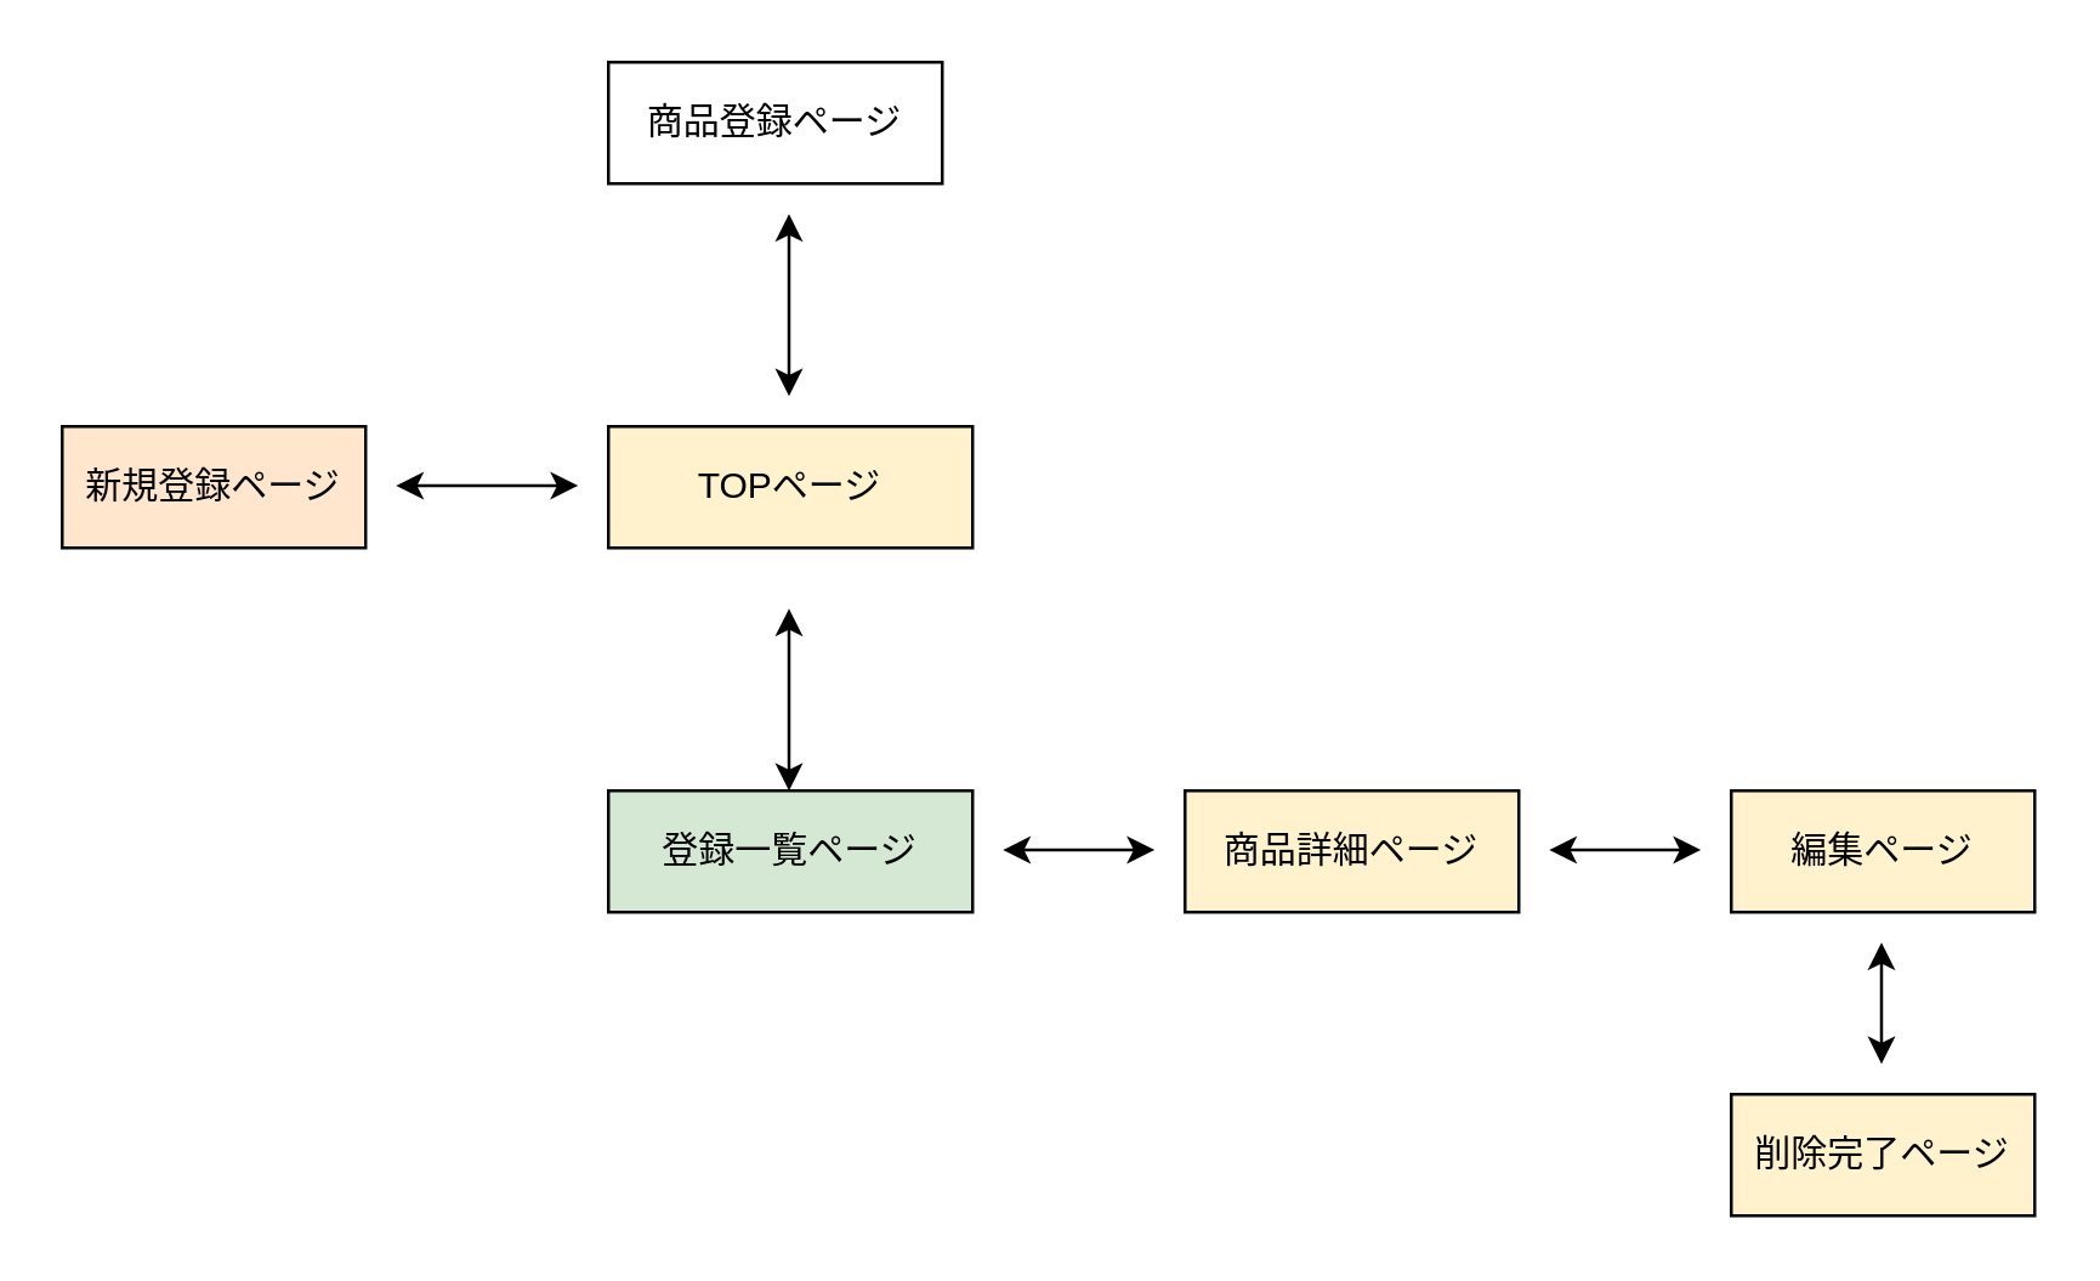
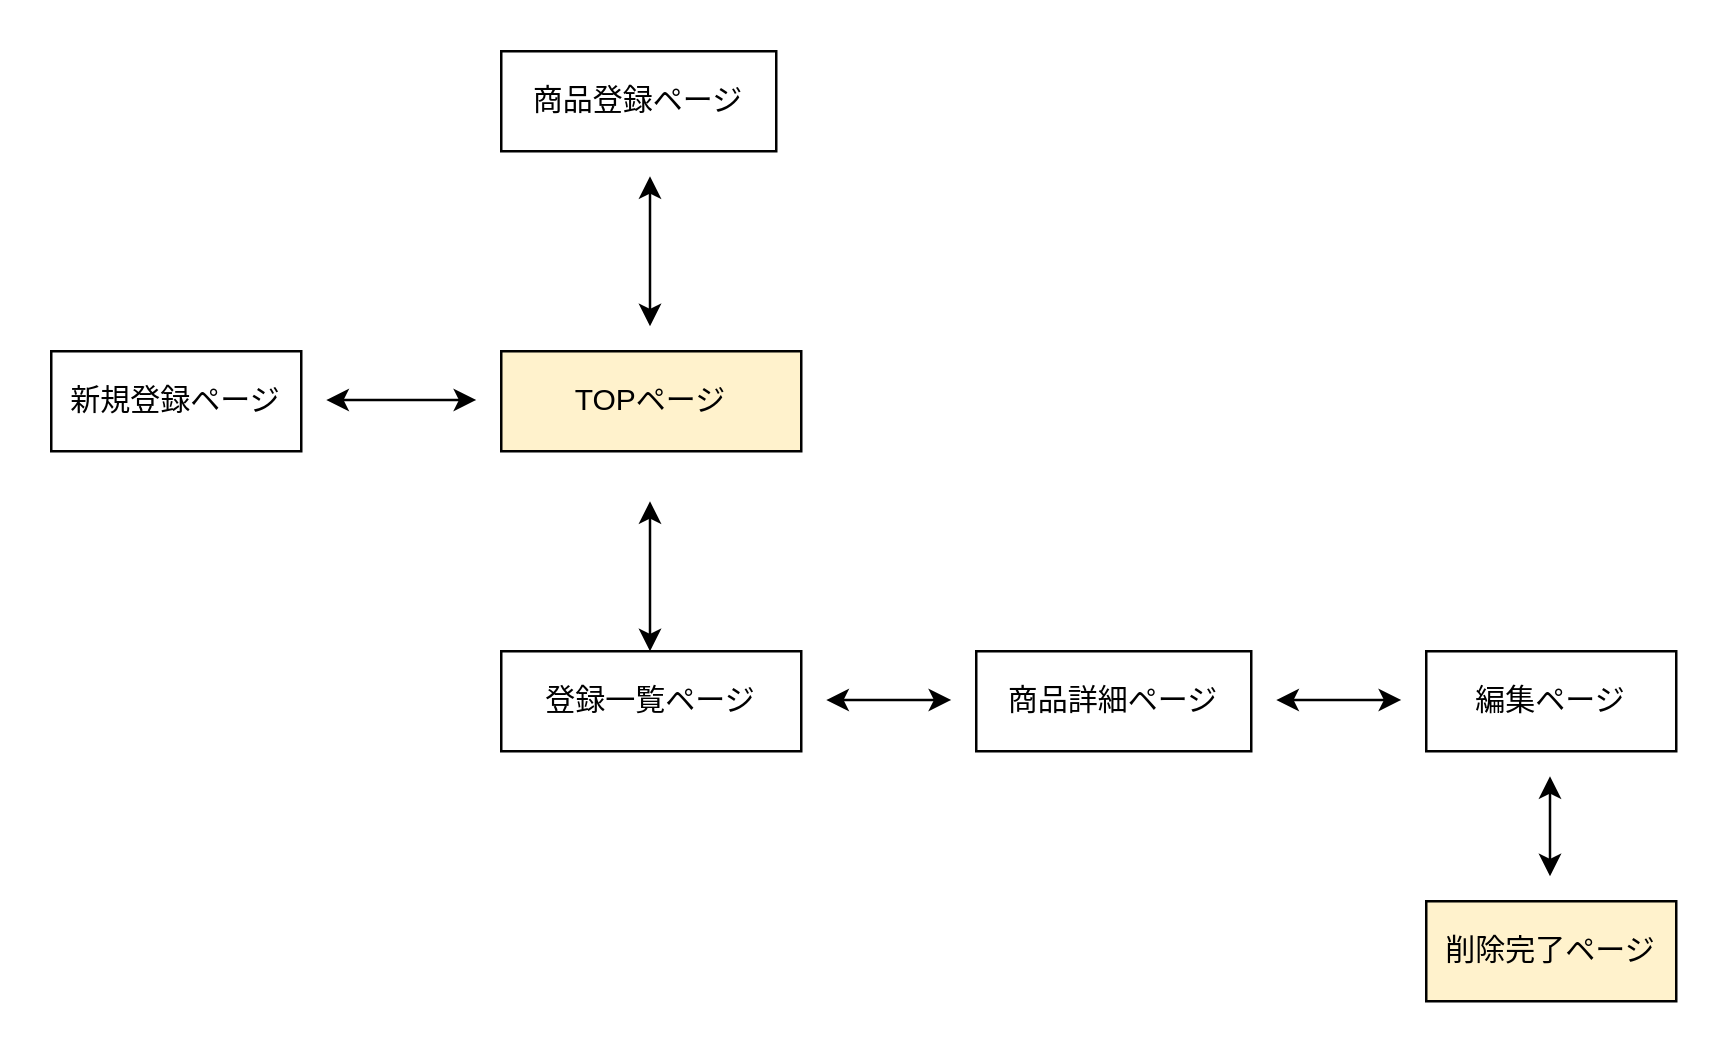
- <mxCell id="5" value="新規登録ページ" style="rounded=0;whiteSpace=wrap;html=1;fillColor=#ffe6cc;" vertex="1" parent="1"><mxGeometry x="20" y="140" width="100" height="40" as="geometry" /></mxCell>
+ <mxCell id="5" value="新規登録ページ" style="rounded=0;whiteSpace=wrap;html=1;" vertex="1" parent="1"><mxGeometry x="20" y="140" width="100" height="40" as="geometry" /></mxCell>
- <mxCell id="7" value="登録一覧ページ" style="rounded=0;whiteSpace=wrap;html=1;fillColor=#d5e8d4;" vertex="1" parent="1"><mxGeometry x="200" y="260" width="120" height="40" as="geometry" /></mxCell>
+ <mxCell id="7" value="登録一覧ページ" style="rounded=0;whiteSpace=wrap;html=1;" vertex="1" parent="1"><mxGeometry x="200" y="260" width="120" height="40" as="geometry" /></mxCell>
- <mxCell id="6" value="商品詳細ページ" style="rounded=0;whiteSpace=wrap;html=1;fillColor=#fff2cc;" vertex="1" parent="1"><mxGeometry x="390" y="260" width="110" height="40" as="geometry" /></mxCell>
+ <mxCell id="6" value="商品詳細ページ" style="rounded=0;whiteSpace=wrap;html=1;" vertex="1" parent="1"><mxGeometry x="390" y="260" width="110" height="40" as="geometry" /></mxCell>
- <mxCell id="8" value="編集ページ" style="rounded=0;whiteSpace=wrap;html=1;fillColor=#fff2cc;" vertex="1" parent="1"><mxGeometry x="570" y="260" width="100" height="40" as="geometry" /></mxCell>
+ <mxCell id="8" value="編集ページ" style="rounded=0;whiteSpace=wrap;html=1;" vertex="1" parent="1"><mxGeometry x="570" y="260" width="100" height="40" as="geometry" /></mxCell>
